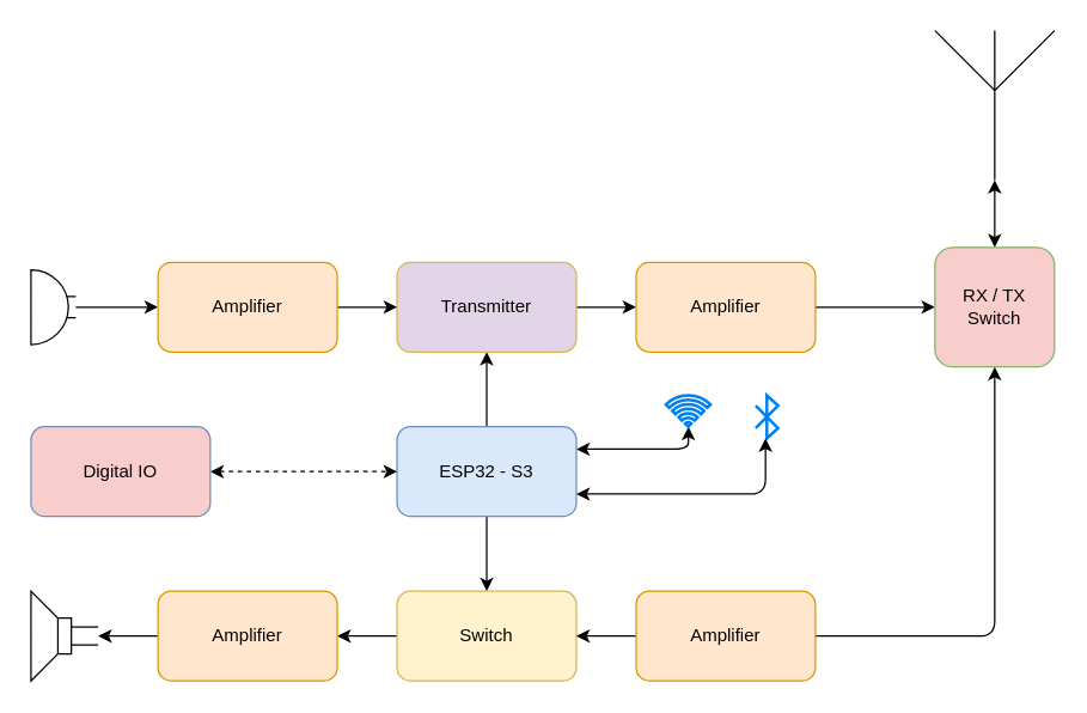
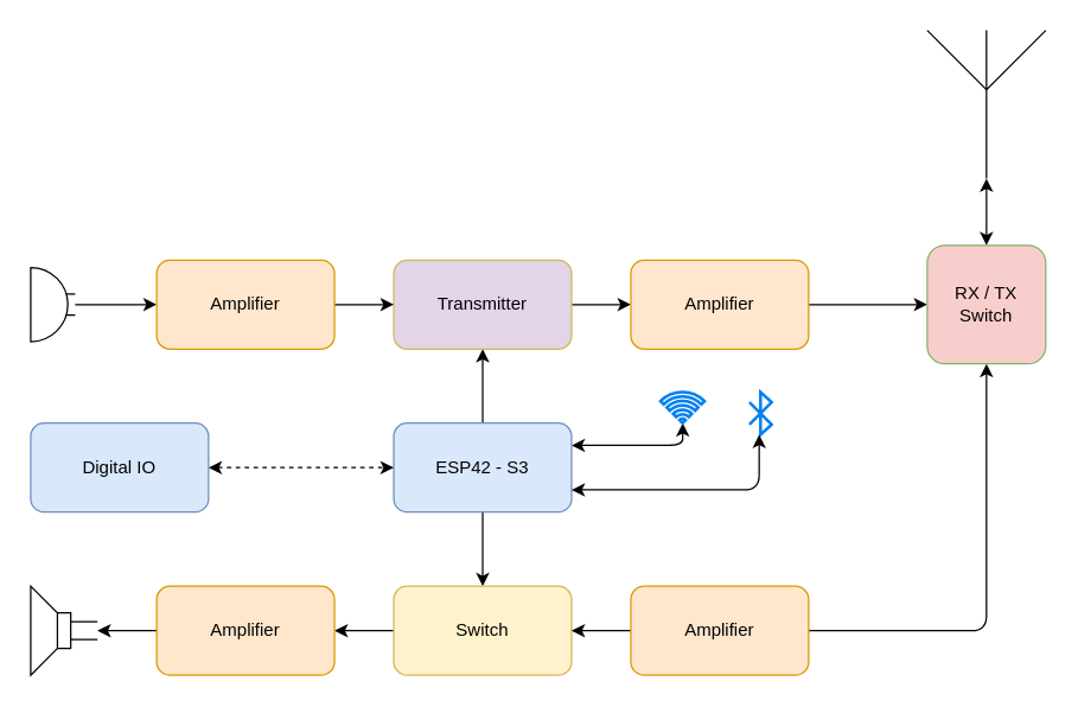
- <mxCell id="29" value="Digital IO" style="rounded=1;whiteSpace=wrap;html=1;fillColor=#f8cecc;strokeColor=#6c8ebf;" parent="1" vertex="1"><mxGeometry x="20" y="285" width="120" height="60" as="geometry" /></mxCell>
+ <mxCell id="29" value="Digital IO" style="rounded=1;whiteSpace=wrap;html=1;fillColor=#dae8fc;strokeColor=#6c8ebf;" parent="1" vertex="1"><mxGeometry x="20" y="285" width="120" height="60" as="geometry" /></mxCell>
- <mxCell id="5" value="ESP32 - S3" style="rounded=1;whiteSpace=wrap;html=1;fillColor=#dae8fc;strokeColor=#6c8ebf;" parent="1" vertex="1"><mxGeometry x="265" y="285" width="120" height="60" as="geometry" /></mxCell>
+ <mxCell id="5" value="ESP42 - S3" style="rounded=1;whiteSpace=wrap;html=1;fillColor=#dae8fc;strokeColor=#6c8ebf;" parent="1" vertex="1"><mxGeometry x="265" y="285" width="120" height="60" as="geometry" /></mxCell>
